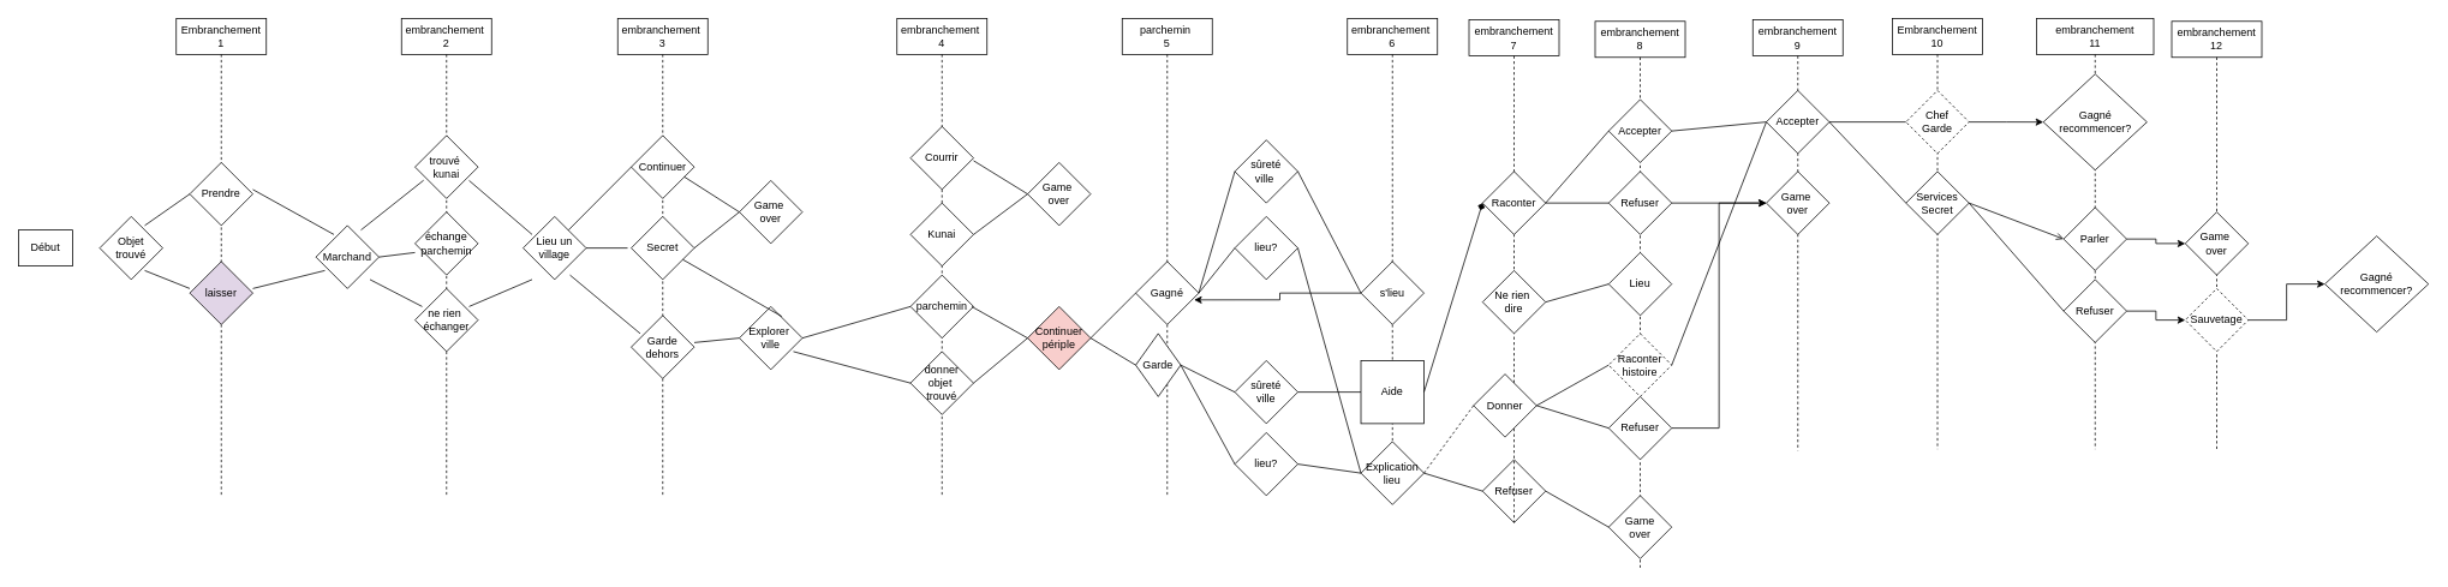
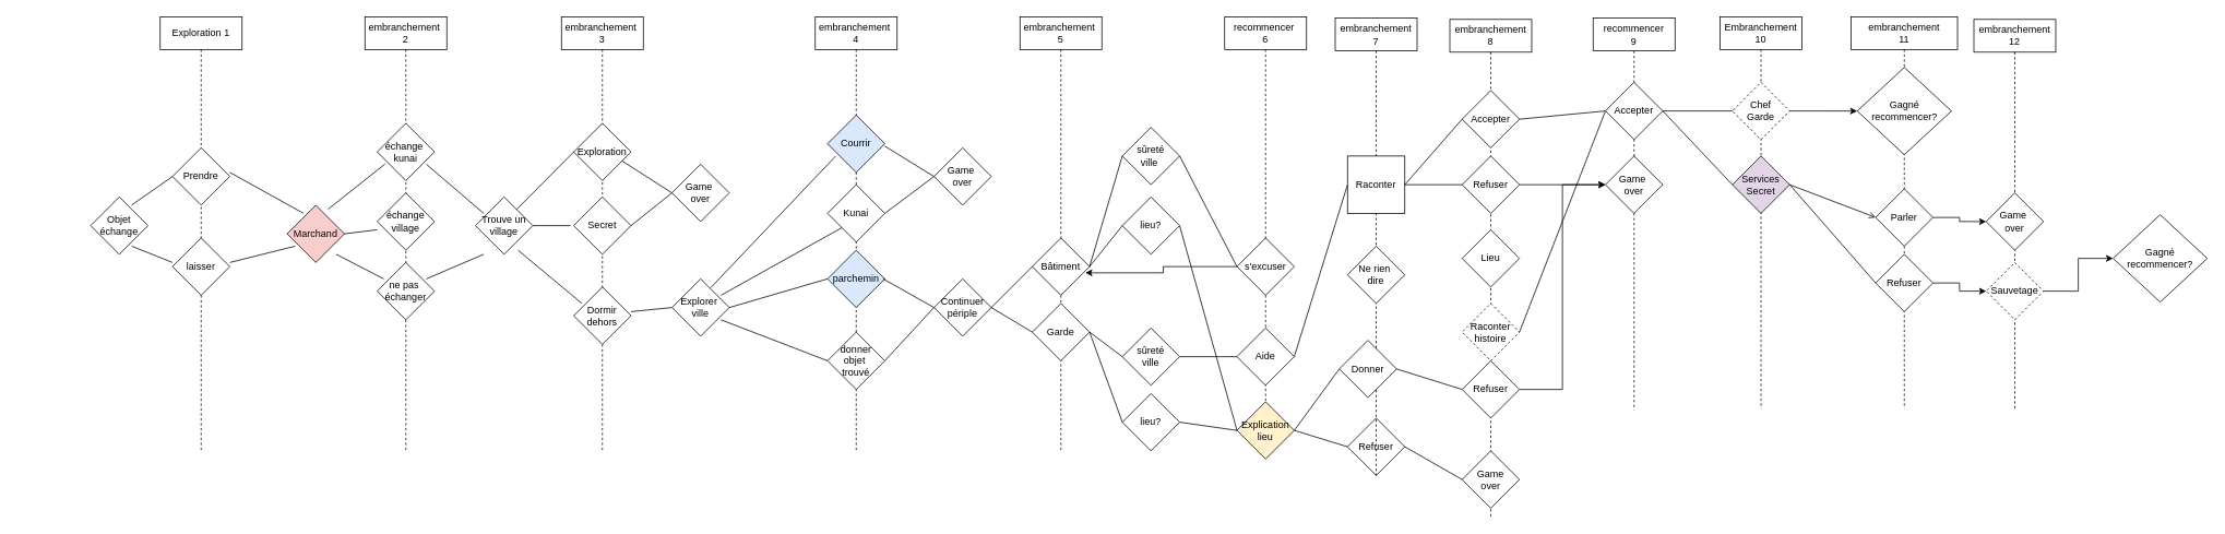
- <mxCell id="6" value="Embranchement 1" style="shape=umlLifeline;perimeter=lifelinePerimeter;whiteSpace=wrap;html=1;container=1;collapsible=0;recursiveResize=0;outlineConnect=0;" vertex="1" parent="1"><mxGeometry x="195" y="20" width="100" height="530" as="geometry" /></mxCell>
+ <mxCell id="6" value="Exploration 1" style="shape=umlLifeline;perimeter=lifelinePerimeter;whiteSpace=wrap;html=1;container=1;collapsible=0;recursiveResize=0;outlineConnect=0;" vertex="1" parent="1"><mxGeometry x="195" y="20" width="100" height="530" as="geometry" /></mxCell>
- <mxCell id="10" value="parchemin&amp;nbsp;&lt;br&gt;5" style="shape=umlLifeline;perimeter=lifelinePerimeter;whiteSpace=wrap;html=1;container=1;collapsible=0;recursiveResize=0;outlineConnect=0;" vertex="1" parent="1"><mxGeometry x="1245" y="20" width="100" height="530" as="geometry" /></mxCell>
+ <mxCell id="10" value="embranchement&amp;nbsp;&lt;br&gt;5" style="shape=umlLifeline;perimeter=lifelinePerimeter;whiteSpace=wrap;html=1;container=1;collapsible=0;recursiveResize=0;outlineConnect=0;" vertex="1" parent="1"><mxGeometry x="1245" y="20" width="100" height="530" as="geometry" /></mxCell>
- <mxCell id="11" value="embranchement&amp;nbsp;&lt;br&gt;6" style="shape=umlLifeline;perimeter=lifelinePerimeter;whiteSpace=wrap;html=1;container=1;collapsible=0;recursiveResize=0;outlineConnect=0;" vertex="1" parent="1"><mxGeometry x="1495" y="20" width="100" height="530" as="geometry" /></mxCell>
+ <mxCell id="11" value="recommencer&amp;nbsp;&lt;br&gt;6" style="shape=umlLifeline;perimeter=lifelinePerimeter;whiteSpace=wrap;html=1;container=1;collapsible=0;recursiveResize=0;outlineConnect=0;" vertex="1" parent="1"><mxGeometry x="1495" y="20" width="100" height="530" as="geometry" /></mxCell>
- <mxCell id="2" value="embranchement&lt;br&gt;9" style="shape=umlLifeline;perimeter=lifelinePerimeter;whiteSpace=wrap;html=1;container=1;collapsible=0;recursiveResize=0;outlineConnect=0;" vertex="1" parent="1"><mxGeometry x="1945" y="21.6" width="100" height="478.4" as="geometry" /></mxCell>
+ <mxCell id="2" value="recommencer&lt;br&gt;9" style="shape=umlLifeline;perimeter=lifelinePerimeter;whiteSpace=wrap;html=1;container=1;collapsible=0;recursiveResize=0;outlineConnect=0;" vertex="1" parent="1"><mxGeometry x="1945" y="21.6" width="100" height="478.4" as="geometry" /></mxCell>
- <mxCell id="45" value="Courrir" style="rhombus;whiteSpace=wrap;html=1;" vertex="1" parent="1"><mxGeometry x="1010" y="140" width="70" height="70" as="geometry" /></mxCell>
+ <mxCell id="45" value="Courrir" style="rhombus;whiteSpace=wrap;html=1;fillColor=#dae8fc;" vertex="1" parent="1"><mxGeometry x="1010" y="140" width="70" height="70" as="geometry" /></mxCell>
- <mxCell id="24" value="trouvé&amp;nbsp;&lt;br&gt;kunai" style="rhombus;whiteSpace=wrap;html=1;" vertex="1" parent="1"><mxGeometry x="460" y="150" width="70" height="70" as="geometry" /></mxCell>
+ <mxCell id="24" value="échange&amp;nbsp;&lt;br&gt;kunai" style="rhombus;whiteSpace=wrap;html=1;" vertex="1" parent="1"><mxGeometry x="460" y="150" width="70" height="70" as="geometry" /></mxCell>
- <mxCell id="33" value="Continuer" style="rhombus;whiteSpace=wrap;html=1;" vertex="1" parent="1"><mxGeometry x="700" y="150" width="70" height="70" as="geometry" /></mxCell>
+ <mxCell id="33" value="Exploration" style="rhombus;whiteSpace=wrap;html=1;" vertex="1" parent="1"><mxGeometry x="700" y="150" width="70" height="70" as="geometry" /></mxCell>
- <mxCell id="87" value="Raconter" style="rhombus;whiteSpace=wrap;html=1;" vertex="1" parent="86"><mxGeometry x="15" y="168.4" width="70" height="70" as="geometry" /></mxCell>
+ <mxCell id="87" value="Raconter" style="whiteSpace=wrap;html=1;rounded=0;" vertex="1" parent="86"><mxGeometry x="15" y="168.4" width="70" height="70" as="geometry" /></mxCell>
- <mxCell id="105" value="Services Secret" style="rhombus;whiteSpace=wrap;html=1;" vertex="1" parent="1"><mxGeometry x="2115" y="190" width="70" height="70" as="geometry" /></mxCell>
+ <mxCell id="105" value="Services Secret" style="rhombus;whiteSpace=wrap;html=1;fillColor=#e1d5e7;" vertex="1" parent="1"><mxGeometry x="2115" y="190" width="70" height="70" as="geometry" /></mxCell>
- <mxCell id="75" value="" style="endArrow=diamond;html=1;exitX=1;exitY=0.5;exitDx=0;exitDy=0;entryX=0;entryY=0.5;entryDx=0;entryDy=0;" edge="1" parent="1" source="13" target="87"><mxGeometry width="50" height="50" relative="1" as="geometry"><mxPoint x="1570" y="410" as="sourcePoint" /><mxPoint x="1620" y="360" as="targetPoint" /></mxGeometry></mxCell>
+ <mxCell id="75" value="" style="endArrow=none;html=1;exitX=1;exitY=0.5;exitDx=0;exitDy=0;entryX=0;entryY=0.5;entryDx=0;entryDy=0;" edge="1" parent="1" source="13" target="87"><mxGeometry width="50" height="50" relative="1" as="geometry"><mxPoint x="1570" y="410" as="sourcePoint" /><mxPoint x="1620" y="360" as="targetPoint" /></mxGeometry></mxCell>
- <mxCell id="23" value="échange&lt;br&gt;parchemin" style="rhombus;whiteSpace=wrap;html=1;" vertex="1" parent="1"><mxGeometry x="460" y="235" width="70" height="70" as="geometry" /></mxCell>
+ <mxCell id="23" value="échange&lt;br&gt;village" style="rhombus;whiteSpace=wrap;html=1;" vertex="1" parent="1"><mxGeometry x="460" y="235" width="70" height="70" as="geometry" /></mxCell>
- <mxCell id="16" value="Début" style="rounded=0;whiteSpace=wrap;html=1;" vertex="1" parent="1"><mxGeometry x="20" y="255" width="60" height="40" as="geometry" /></mxCell>
- <mxCell id="26" value="Objet &lt;br&gt;trouvé" style="rhombus;whiteSpace=wrap;html=1;" vertex="1" parent="1"><mxGeometry x="110" y="240" width="70" height="70" as="geometry" /></mxCell>
+ <mxCell id="26" value="Objet &lt;br&gt;échange" style="rhombus;whiteSpace=wrap;html=1;" vertex="1" parent="1"><mxGeometry x="110" y="240" width="70" height="70" as="geometry" /></mxCell>
- <mxCell id="30" value="Lieu un&lt;br&gt;village" style="rhombus;whiteSpace=wrap;html=1;" vertex="1" parent="1"><mxGeometry x="580" y="240" width="70" height="70" as="geometry" /></mxCell>
+ <mxCell id="30" value="Trouve un&lt;br&gt;village" style="rhombus;whiteSpace=wrap;html=1;" vertex="1" parent="1"><mxGeometry x="580" y="240" width="70" height="70" as="geometry" /></mxCell>
- <mxCell id="22" value="Marchand" style="rhombus;whiteSpace=wrap;html=1;" vertex="1" parent="1"><mxGeometry x="350" y="250" width="70" height="70" as="geometry" /></mxCell>
+ <mxCell id="22" value="Marchand" style="rhombus;whiteSpace=wrap;html=1;fillColor=#f8cecc;" vertex="1" parent="1"><mxGeometry x="350" y="250" width="70" height="70" as="geometry" /></mxCell>
+ <mxCell id="51" value="" style="endArrow=none;html=1;exitX=0.857;exitY=0.286;exitDx=0;exitDy=0;exitPerimeter=0;entryX=0;entryY=1;entryDx=0;entryDy=0;" edge="1" parent="1" source="43" target="46"><mxGeometry width="50" height="50" relative="1" as="geometry"><mxPoint x="869.997" y="350.923" as="sourcePoint" /><mxPoint x="932.04" y="359.07" as="targetPoint" /></mxGeometry></mxCell>
- <mxCell id="52" value="" style="endArrow=none;html=1;exitX=0.674;exitY=0.157;exitDx=0;exitDy=0;exitPerimeter=0;" edge="1" parent="1" source="43" target="34"><mxGeometry width="50" height="50" relative="1" as="geometry"><mxPoint x="860" y="326.26" as="sourcePoint" /><mxPoint x="1007.51" y="243.74" as="targetPoint" /></mxGeometry></mxCell>
+ <mxCell id="52" value="" style="endArrow=none;html=1;exitX=0.674;exitY=0.157;exitDx=0;exitDy=0;exitPerimeter=0;entryX=0.143;entryY=0.714;entryDx=0;entryDy=0;entryPerimeter=0;" edge="1" parent="1" source="43" target="45"><mxGeometry width="50" height="50" relative="1" as="geometry"><mxPoint x="860" y="326.26" as="sourcePoint" /><mxPoint x="1007.51" y="243.74" as="targetPoint" /></mxGeometry></mxCell>
- <mxCell id="19" value="laisser" style="rhombus;whiteSpace=wrap;html=1;fillColor=#e1d5e7;" vertex="1" parent="1"><mxGeometry x="210" y="290" width="70" height="70" as="geometry" /></mxCell>
+ <mxCell id="19" value="laisser" style="rhombus;whiteSpace=wrap;html=1;" vertex="1" parent="1"><mxGeometry x="210" y="290" width="70" height="70" as="geometry" /></mxCell>
- <mxCell id="59" value="Gagné" style="rhombus;whiteSpace=wrap;html=1;" vertex="1" parent="1"><mxGeometry x="1260" y="290" width="70" height="70" as="geometry" /></mxCell>
+ <mxCell id="59" value="Bâtiment" style="rhombus;whiteSpace=wrap;html=1;" vertex="1" parent="1"><mxGeometry x="1260" y="290" width="70" height="70" as="geometry" /></mxCell>
- <mxCell id="14" value="s'lieu" style="rhombus;whiteSpace=wrap;html=1;" vertex="1" parent="11"><mxGeometry x="15" y="270" width="70" height="70" as="geometry" /></mxCell>
+ <mxCell id="14" value="s'excuser" style="rhombus;whiteSpace=wrap;html=1;" vertex="1" parent="11"><mxGeometry x="15" y="270" width="70" height="70" as="geometry" /></mxCell>
- <mxCell id="91" value="" style="endArrow=none;html=1;exitX=1;exitY=0.5;exitDx=0;exitDy=0;entryX=0;entryY=0.5;entryDx=0;entryDy=0;" edge="1" parent="1" source="88" target="90"><mxGeometry width="50" height="50" relative="1" as="geometry"><mxPoint x="1715" y="435" as="sourcePoint" /><mxPoint x="1785" y="375" as="targetPoint" /></mxGeometry></mxCell>
- <mxCell id="47" value="parchemin" style="rhombus;whiteSpace=wrap;html=1;" vertex="1" parent="1"><mxGeometry x="1010" y="305" width="70" height="70" as="geometry" /></mxCell>
+ <mxCell id="47" value="parchemin" style="rhombus;whiteSpace=wrap;html=1;fillColor=#dae8fc;" vertex="1" parent="1"><mxGeometry x="1010" y="305" width="70" height="70" as="geometry" /></mxCell>
- <mxCell id="25" value="ne rien&amp;nbsp;&lt;br&gt;échanger" style="rhombus;whiteSpace=wrap;html=1;" vertex="1" parent="1"><mxGeometry x="460" y="320" width="70" height="70" as="geometry" /></mxCell>
+ <mxCell id="25" value="ne pas&amp;nbsp;&lt;br&gt;échanger" style="rhombus;whiteSpace=wrap;html=1;" vertex="1" parent="1"><mxGeometry x="460" y="320" width="70" height="70" as="geometry" /></mxCell>
- <mxCell id="56" value="Continuer&lt;br&gt;périple" style="rhombus;whiteSpace=wrap;html=1;fillColor=#f8cecc;" vertex="1" parent="1"><mxGeometry x="1140" y="340" width="70" height="70" as="geometry" /></mxCell>
+ <mxCell id="56" value="Continuer&lt;br&gt;périple" style="rhombus;whiteSpace=wrap;html=1;" vertex="1" parent="1"><mxGeometry x="1140" y="340" width="70" height="70" as="geometry" /></mxCell>
- <mxCell id="35" value="Garde&lt;br&gt;dehors" style="rhombus;whiteSpace=wrap;html=1;" vertex="1" parent="1"><mxGeometry x="700" y="350" width="70" height="70" as="geometry" /></mxCell>
+ <mxCell id="35" value="Dormir&lt;br&gt;dehors" style="rhombus;whiteSpace=wrap;html=1;" vertex="1" parent="1"><mxGeometry x="700" y="350" width="70" height="70" as="geometry" /></mxCell>
- <mxCell id="60" value="Garde" style="rhombus;whiteSpace=wrap;html=1;" vertex="1" parent="1"><mxGeometry x="1260" y="370" width="50" height="70" as="geometry" /></mxCell>
+ <mxCell id="60" value="Garde" style="rhombus;whiteSpace=wrap;html=1;" vertex="1" parent="1"><mxGeometry x="1260" y="370" width="70" height="70" as="geometry" /></mxCell>
- <mxCell id="48" value="donner&lt;br&gt;objet&amp;nbsp;&lt;br&gt;trouvé" style="rhombus;whiteSpace=wrap;html=1;" vertex="1" parent="1"><mxGeometry x="1010" y="390" width="70" height="70" as="geometry" /></mxCell>
+ <mxCell id="48" value="donner&lt;br&gt;objet&amp;nbsp;&lt;br&gt;trouvé" style="rhombus;whiteSpace=wrap;html=1;" vertex="1" parent="1"><mxGeometry x="1010" y="405" width="70" height="70" as="geometry" /></mxCell>
- <mxCell id="82" value="" style="endArrow=none;html=1;exitX=1;exitY=0.5;exitDx=0;exitDy=0;entryX=0;entryY=0.5;entryDx=0;entryDy=0;" edge="1" parent="1" source="89" target="80"><mxGeometry width="50" height="50" relative="1" as="geometry"><mxPoint x="1730" y="530" as="sourcePoint" /><mxPoint x="1795" y="470" as="targetPoint" /></mxGeometry></mxCell>
- <mxCell id="13" value="Aide" style="whiteSpace=wrap;html=1;rounded=0;" vertex="1" parent="11"><mxGeometry x="15" y="380" width="70" height="70" as="geometry" /></mxCell>
+ <mxCell id="13" value="Aide" style="rhombus;whiteSpace=wrap;html=1;" vertex="1" parent="11"><mxGeometry x="15" y="380" width="70" height="70" as="geometry" /></mxCell>
- <mxCell id="77" value="" style="endArrow=none;html=1;exitX=1;exitY=0.5;exitDx=0;exitDy=0;entryX=0;entryY=0.5;entryDx=0;entryDy=0;dashed=1;" edge="1" parent="1" source="12" target="89"><mxGeometry width="50" height="50" relative="1" as="geometry"><mxPoint x="1130" y="650" as="sourcePoint" /><mxPoint x="1480" y="580" as="targetPoint" /></mxGeometry></mxCell>
+ <mxCell id="77" value="" style="endArrow=none;html=1;exitX=1;exitY=0.5;exitDx=0;exitDy=0;entryX=0;entryY=0.5;entryDx=0;entryDy=0;" edge="1" parent="1" source="12" target="89"><mxGeometry width="50" height="50" relative="1" as="geometry"><mxPoint x="1130" y="650" as="sourcePoint" /><mxPoint x="1480" y="580" as="targetPoint" /></mxGeometry></mxCell>
- <mxCell id="12" value="Explication&lt;br&gt;lieu" style="rhombus;whiteSpace=wrap;html=1;" vertex="1" parent="11"><mxGeometry x="15" y="470" width="70" height="70" as="geometry" /></mxCell>
+ <mxCell id="12" value="Explication&lt;br&gt;lieu" style="rhombus;whiteSpace=wrap;html=1;fillColor=#fff2cc;" vertex="1" parent="11"><mxGeometry x="15" y="470" width="70" height="70" as="geometry" /></mxCell>
